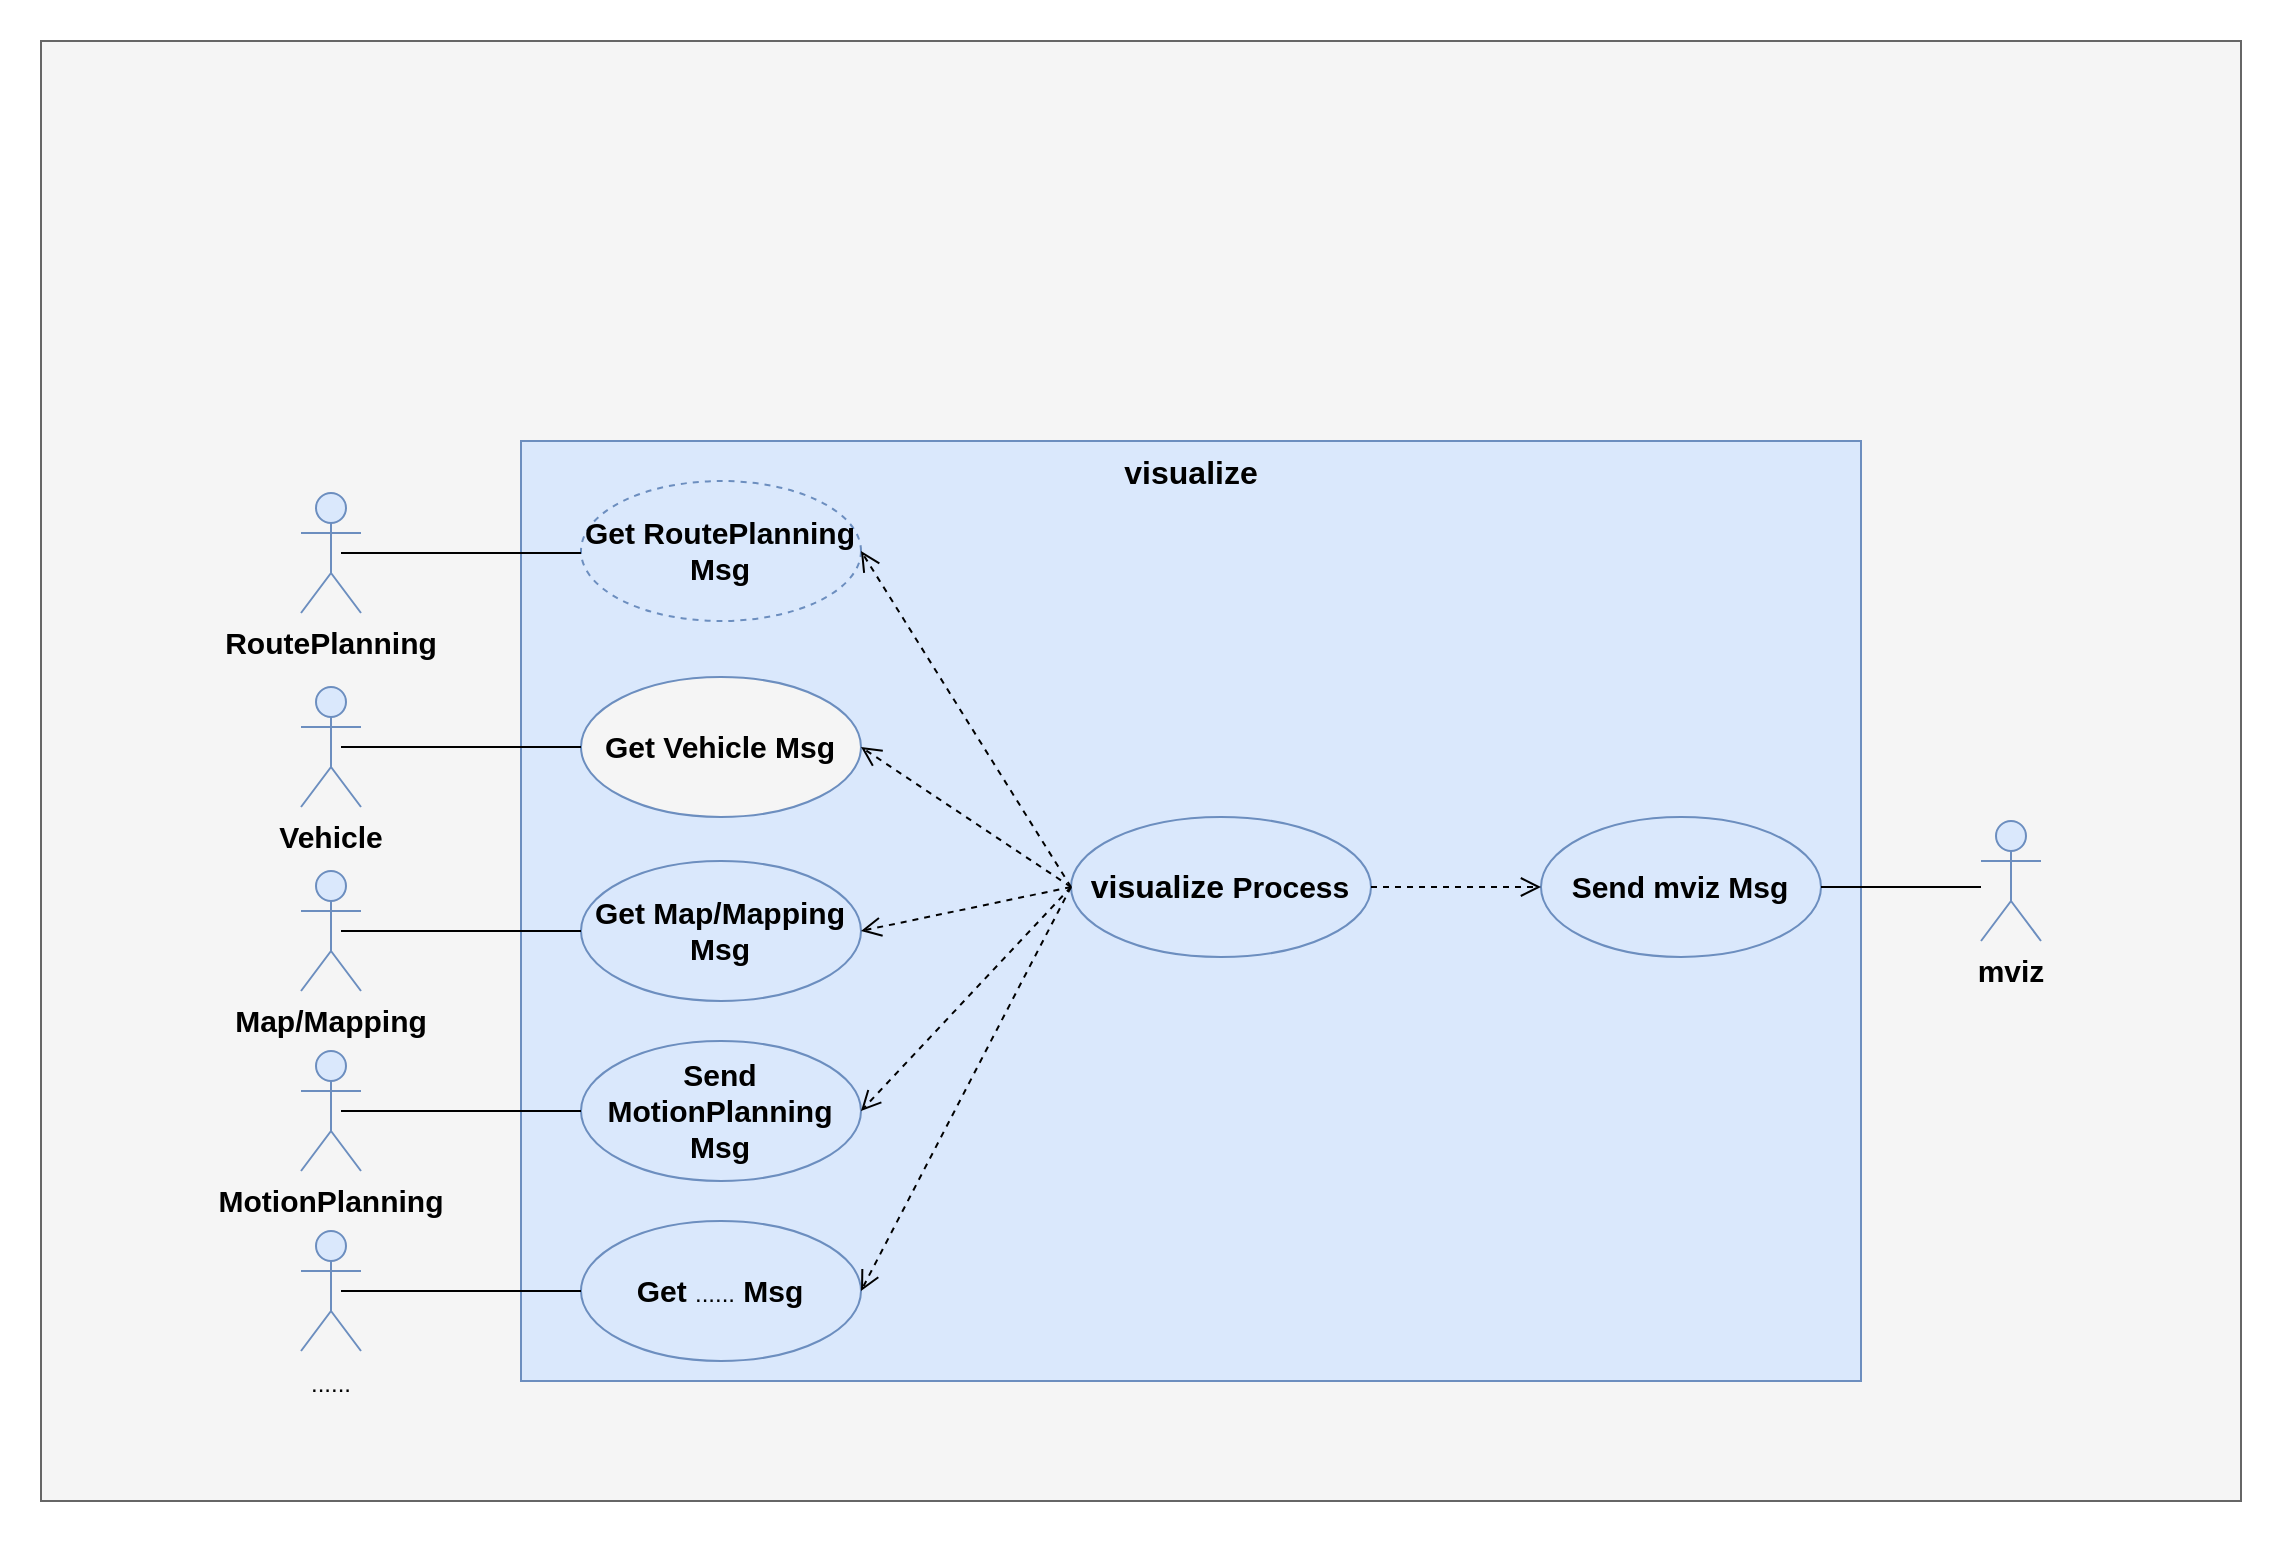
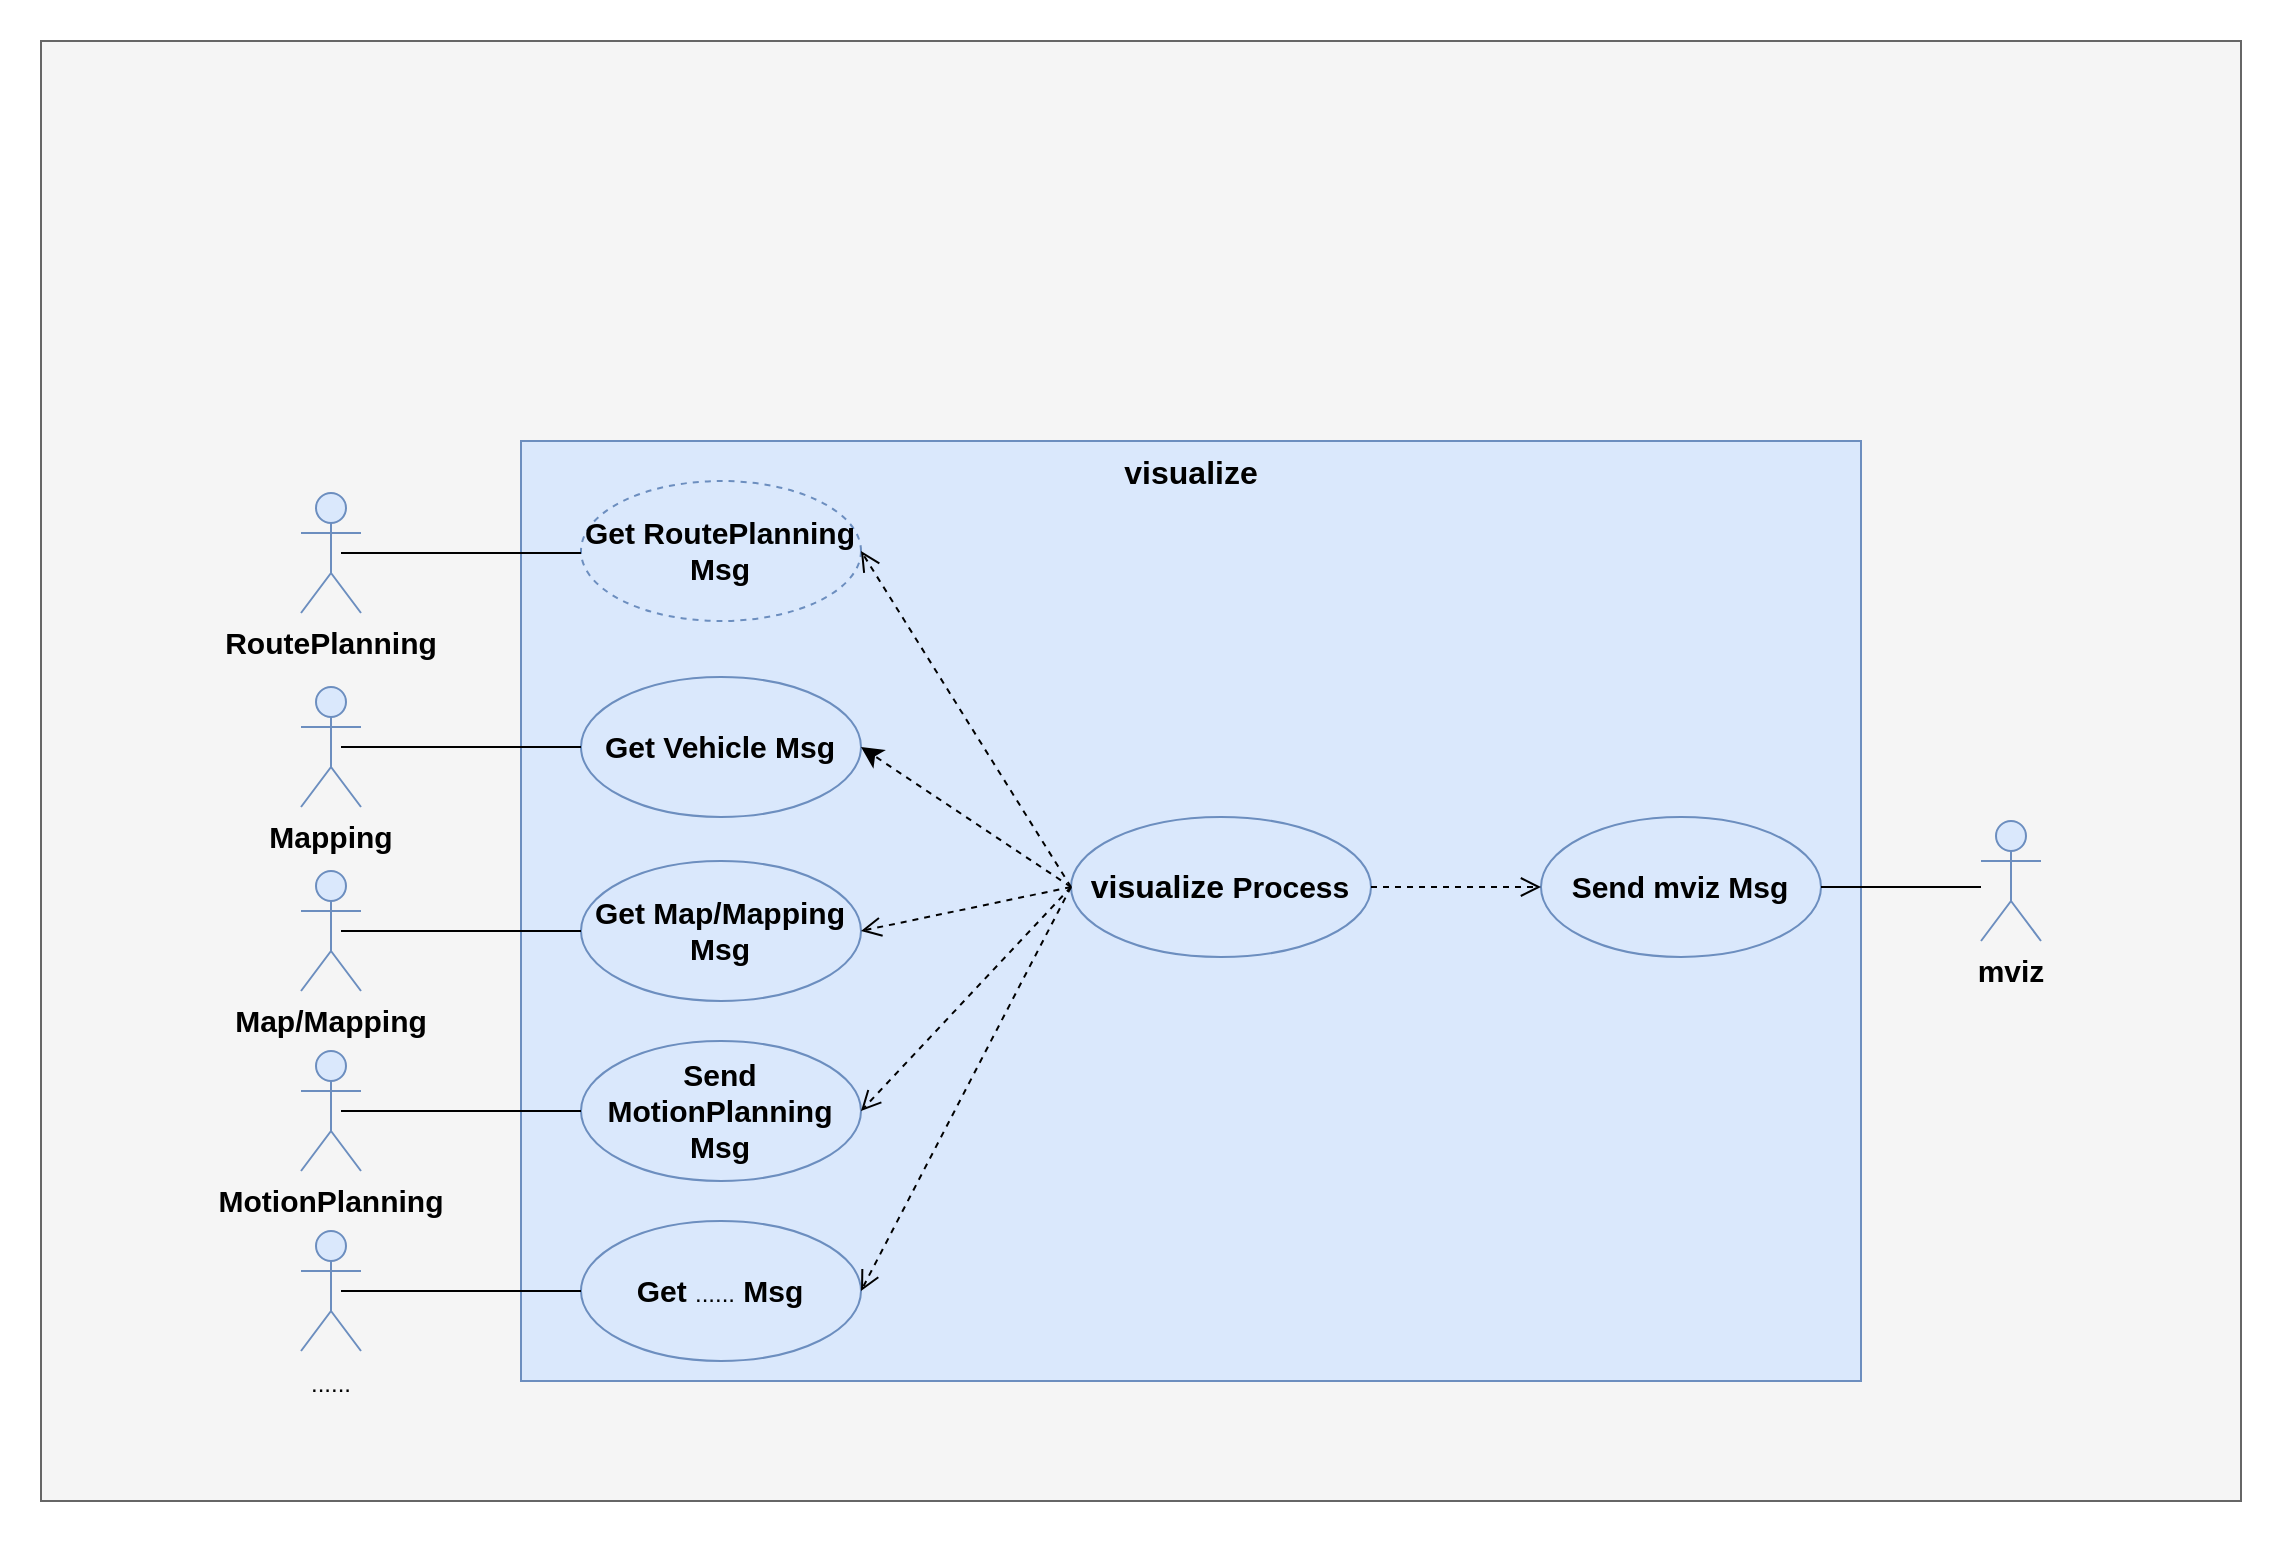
- <mxCell id="11" value="Get Vehicle Msg" style="ellipse;whiteSpace=wrap;html=1;fontSize=15;fillColor=#f5f5f5;strokeColor=#6c8ebf;fontStyle=1;" vertex="1" parent="1"><mxGeometry x="290" y="338" width="140" height="70" as="geometry" /></mxCell>
+ <mxCell id="11" value="Get Vehicle Msg" style="ellipse;whiteSpace=wrap;html=1;fontSize=15;fillColor=#dae8fc;strokeColor=#6c8ebf;fontStyle=1" vertex="1" parent="1"><mxGeometry x="290" y="338" width="140" height="70" as="geometry" /></mxCell>
- <mxCell id="12" value="" style="html=1;verticalAlign=bottom;endArrow=open;dashed=1;endSize=8;rounded=0;fontSize=15;entryX=1;entryY=0.5;entryDx=0;entryDy=0;exitX=0;exitY=0.5;exitDx=0;exitDy=0;" edge="1" parent="1" source="4" target="11"><mxGeometry relative="1" as="geometry"><mxPoint x="530" y="440" as="sourcePoint" /><mxPoint x="450" y="285" as="targetPoint" /></mxGeometry></mxCell>
+ <mxCell id="12" value="" style="html=1;verticalAlign=bottom;endArrow=classic;dashed=1;endSize=8;rounded=0;fontSize=15;entryX=1;entryY=0.5;entryDx=0;entryDy=0;exitX=0;exitY=0.5;exitDx=0;exitDy=0;" edge="1" parent="1" source="4" target="11"><mxGeometry relative="1" as="geometry"><mxPoint x="530" y="440" as="sourcePoint" /><mxPoint x="450" y="285" as="targetPoint" /></mxGeometry></mxCell>
- <mxCell id="21" value="Vehicle" style="shape=umlActor;verticalLabelPosition=bottom;verticalAlign=top;html=1;fillColor=#dae8fc;strokeColor=#6c8ebf;fontStyle=1;fontSize=15;" vertex="1" parent="1"><mxGeometry x="150" y="343" width="30" height="60" as="geometry" /></mxCell>
+ <mxCell id="21" value="Mapping" style="shape=umlActor;verticalLabelPosition=bottom;verticalAlign=top;html=1;fillColor=#dae8fc;strokeColor=#6c8ebf;fontStyle=1;fontSize=15;" vertex="1" parent="1"><mxGeometry x="150" y="343" width="30" height="60" as="geometry" /></mxCell>
